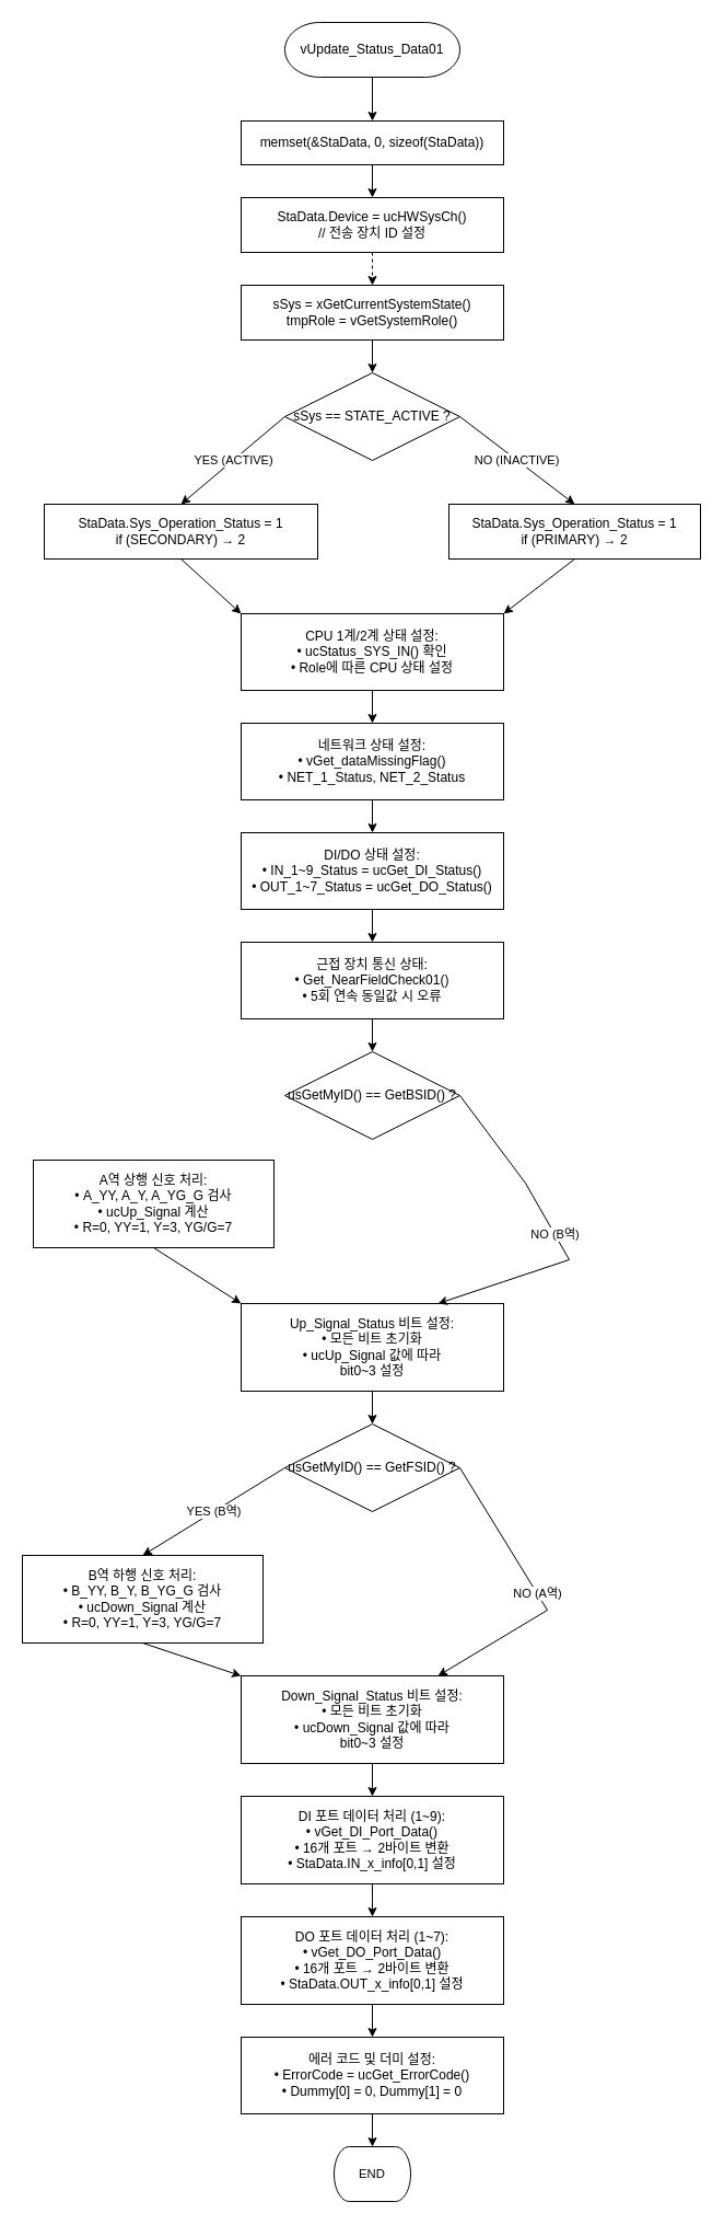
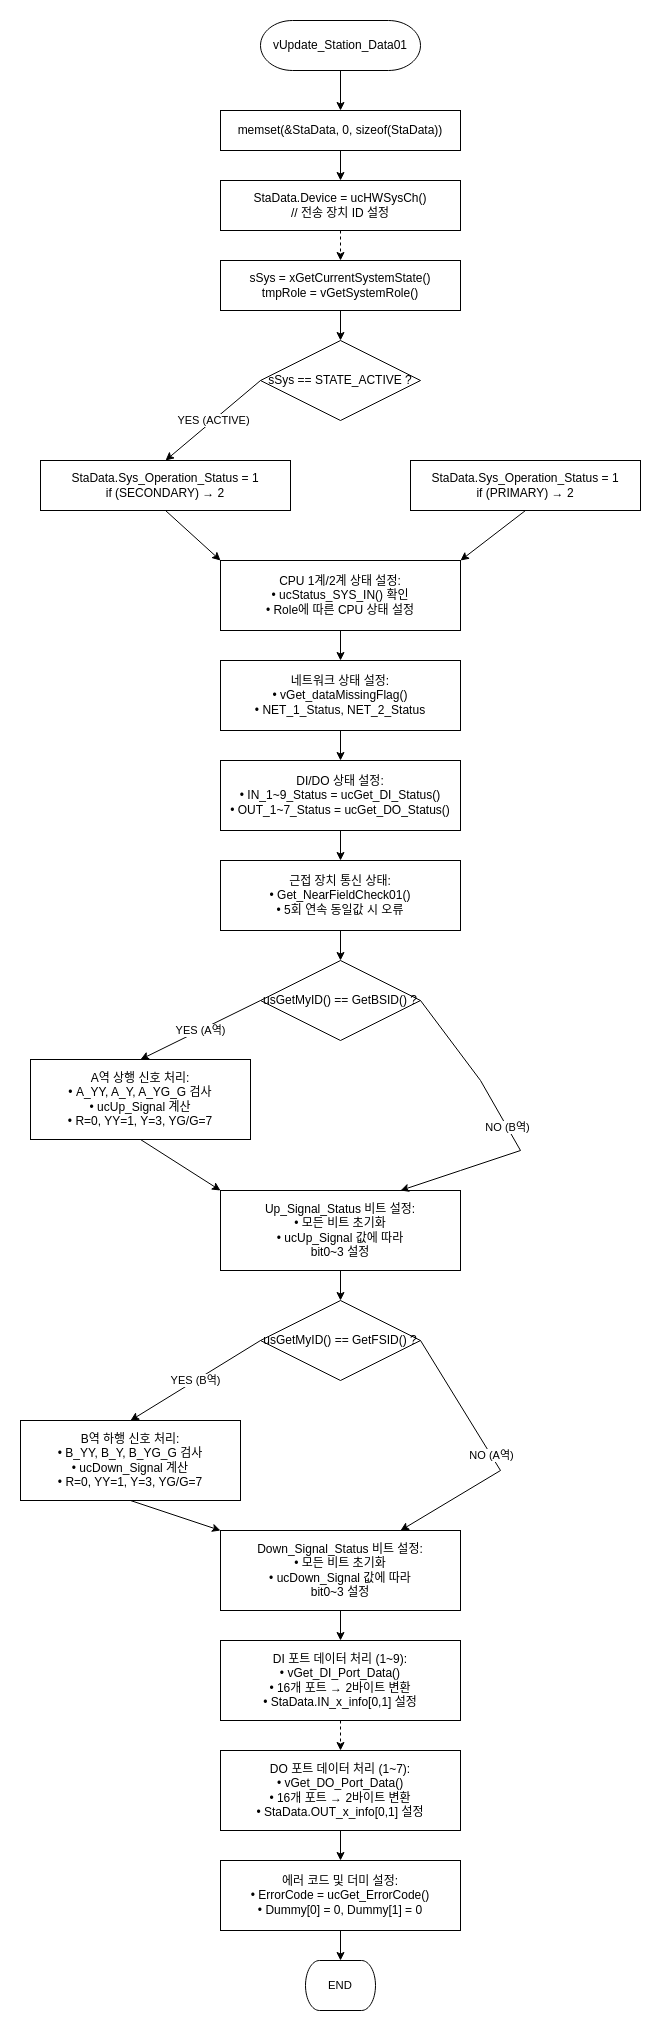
- <mxCell id="44" value="&lt;div style=&quot;&quot;&gt;vUpdate_Status_Data01&lt;br&gt;&lt;/div&gt;" style="verticalAlign=middle;align=center;overflow=width;vsdxID=2;fillColor=#FFFFFF;gradientColor=none;shape=stencil(tVLLDsIgEPwajiQIMfFe638Qu22JCM2Ctv69kK0Rm9qDibeZndkXC1NV6PUATIoQ0V9gNE3smToyKY3rAU1MiKmaqar1CB36m2uIDzo7M7r6e64wUZ4UOUWKB9GdIH4irzWu8B42vRrPScNFXZzN+5mvl3qJXE8mcPRRR+Pdh2Y1dsBTE95a3c0TkBRGgKEIb6wg1/r+ssCXd/vLCgm8z9caa+n6pb48dwrRV1H1Ew==);strokeColor=#000000;spacingTop=-1;spacingBottom=-1;spacingLeft=-1;spacingRight=-1;points=[[0.5,1,0],[0.5,0,0],[0,0.5,0],[1,0.5,0]];labelBackgroundColor=none;rounded=0;html=1;whiteSpace=wrap;strokeWidth=1;fontStyle=0" vertex="1" parent="1"><mxGeometry x="260" y="20" width="160" height="50" as="geometry" /></mxCell>
+ <mxCell id="44" value="&lt;div style=&quot;&quot;&gt;vUpdate_Station_Data01&lt;br&gt;&lt;/div&gt;" style="verticalAlign=middle;align=center;overflow=width;vsdxID=2;fillColor=#FFFFFF;gradientColor=none;shape=stencil(tVLLDsIgEPwajiQIMfFe638Qu22JCM2Ctv69kK0Rm9qDibeZndkXC1NV6PUATIoQ0V9gNE3smToyKY3rAU1MiKmaqar1CB36m2uIDzo7M7r6e64wUZ4UOUWKB9GdIH4irzWu8B42vRrPScNFXZzN+5mvl3qJXE8mcPRRR+Pdh2Y1dsBTE95a3c0TkBRGgKEIb6wg1/r+ssCXd/vLCgm8z9caa+n6pb48dwrRV1H1Ew==);strokeColor=#000000;spacingTop=-1;spacingBottom=-1;spacingLeft=-1;spacingRight=-1;points=[[0.5,1,0],[0.5,0,0],[0,0.5,0],[1,0.5,0]];labelBackgroundColor=none;rounded=0;html=1;whiteSpace=wrap;strokeWidth=1;fontStyle=0" vertex="1" parent="1"><mxGeometry x="260" y="20" width="160" height="50" as="geometry" /></mxCell>
- <mxCell id="26" value="NO (INACTIVE)" style="endArrow=classic;html=1;rounded=0;exitX=1;exitY=0.5;exitDx=0;exitDy=0;entryX=0.5;entryY=0;entryDx=0;entryDy=0;" edge="1" parent="1" source="5" target="7"><mxGeometry width="50" height="50" relative="1" as="geometry"><mxPoint x="420" y="420" as="sourcePoint" /><mxPoint x="550" y="460" as="targetPoint" /></mxGeometry></mxCell>
+ <mxCell id="33" value="YES (A역)" style="endArrow=classic;html=1;rounded=0;exitX=0;exitY=0.5;exitDx=0;exitDy=0;entryX=0.5;entryY=0;entryDx=0;entryDy=0;" edge="1" parent="1" source="12" target="13"><mxGeometry width="50" height="50" relative="1" as="geometry"><mxPoint x="260" y="1040" as="sourcePoint" /><mxPoint x="130" y="1080" as="targetPoint" /></mxGeometry></mxCell>
- <mxCell id="41" value="" style="endArrow=classic;html=1;rounded=0;exitX=0.5;exitY=1;exitDx=0;exitDy=0;entryX=0.5;entryY=0;entryDx=0;entryDy=0;" edge="1" parent="1" source="18" target="19"><mxGeometry width="50" height="50" relative="1" as="geometry"><mxPoint x="340" y="1720" as="sourcePoint" /><mxPoint x="340" y="1750" as="targetPoint" /></mxGeometry></mxCell>
+ <mxCell id="41" value="" style="endArrow=classic;html=1;rounded=0;exitX=0.5;exitY=1;exitDx=0;exitDy=0;entryX=0.5;entryY=0;entryDx=0;entryDy=0;dashed=1;" edge="1" parent="1" source="18" target="19"><mxGeometry width="50" height="50" relative="1" as="geometry"><mxPoint x="340" y="1720" as="sourcePoint" /><mxPoint x="340" y="1750" as="targetPoint" /></mxGeometry></mxCell>
